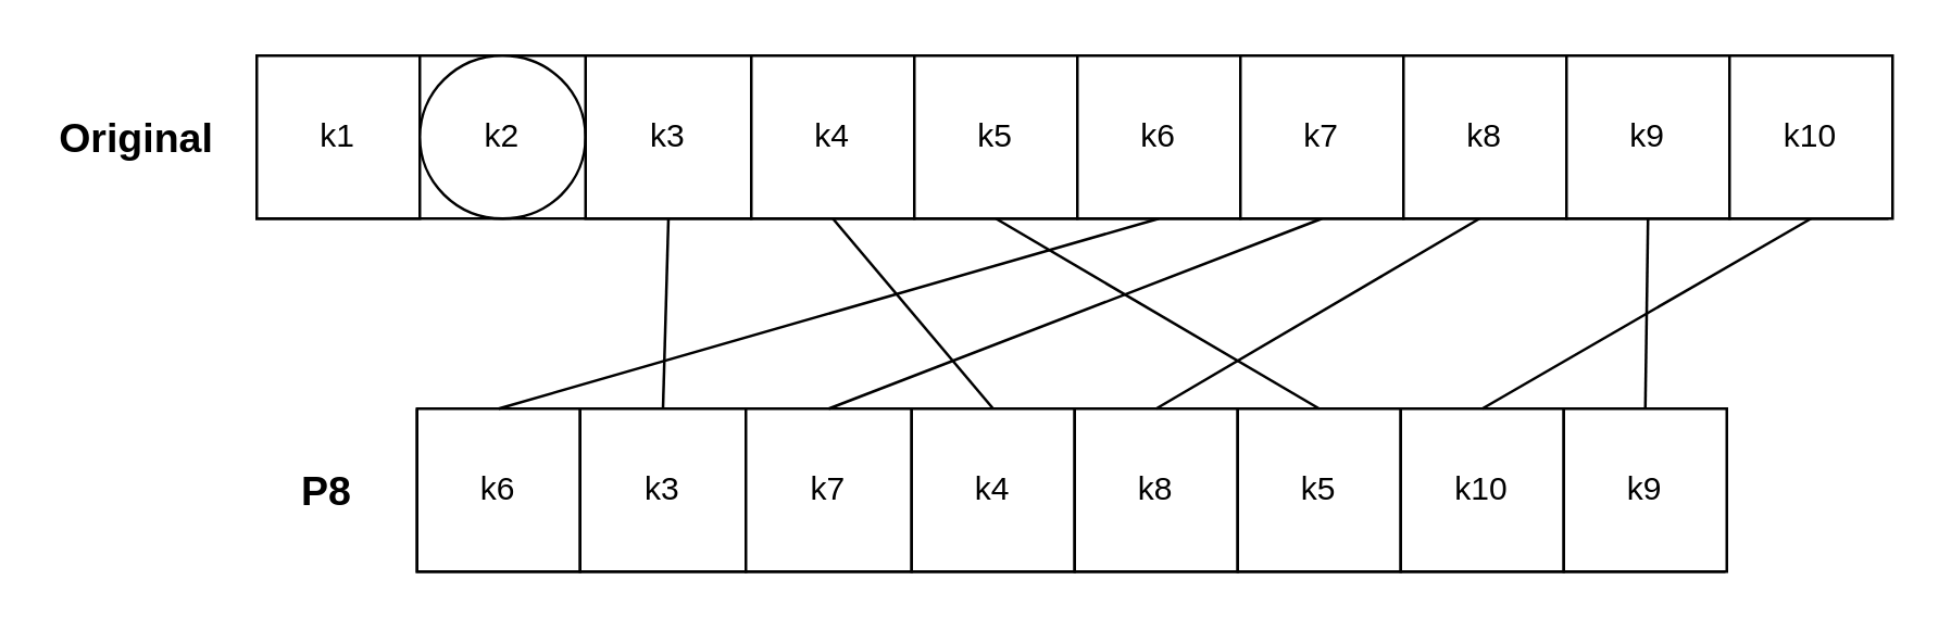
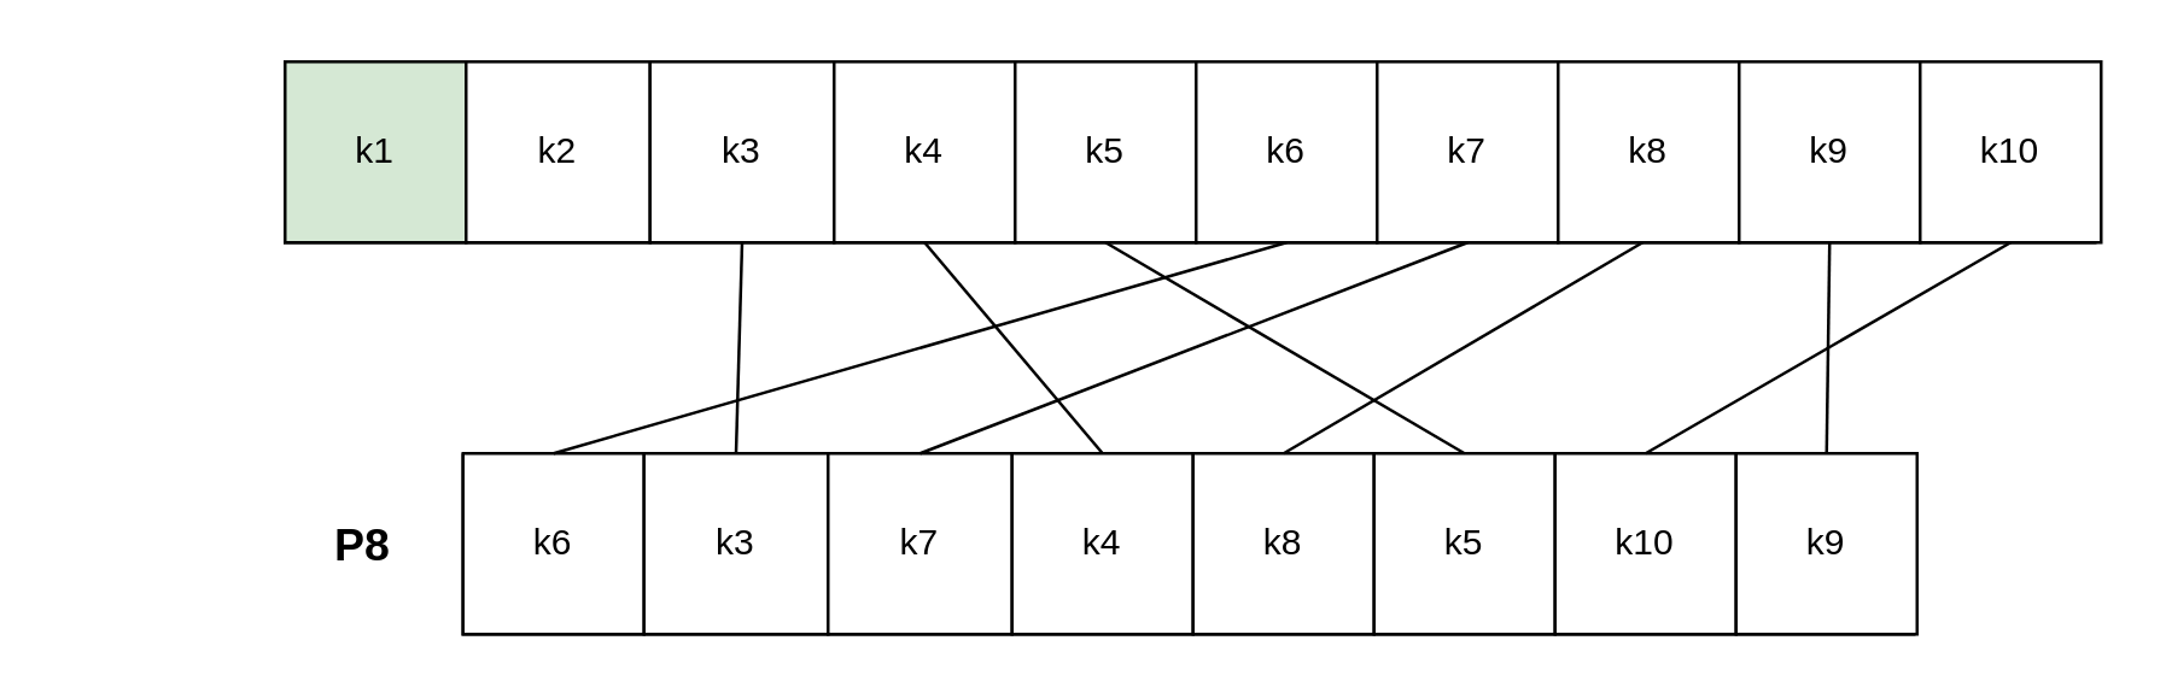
- <mxCell id="23" value="&lt;font style=&quot;font-size: 15px;&quot;&gt;&lt;b&gt;Original&lt;/b&gt;&lt;/font&gt;" style="text;html=1;strokeColor=none;fillColor=none;align=center;verticalAlign=middle;whiteSpace=wrap;rounded=0;" vertex="1" parent="1"><mxGeometry x="20" y="35" width="60" height="30" as="geometry" /></mxCell>
- <mxCell id="3" value="k1" style="rounded=0;whiteSpace=wrap;html=1;" vertex="1" parent="2"><mxGeometry width="60" height="60" as="geometry" /></mxCell>
+ <mxCell id="3" value="k1" style="rounded=0;whiteSpace=wrap;html=1;fillColor=#d5e8d4;" vertex="1" parent="2"><mxGeometry width="60" height="60" as="geometry" /></mxCell>
- <mxCell id="4" value="k2" style="ellipse;whiteSpace=wrap;html=1;" vertex="1" parent="2"><mxGeometry x="60" width="61" height="60" as="geometry" /></mxCell>
+ <mxCell id="4" value="k2" style="rounded=0;whiteSpace=wrap;html=1;" vertex="1" parent="2"><mxGeometry x="60" width="61" height="60" as="geometry" /></mxCell>
